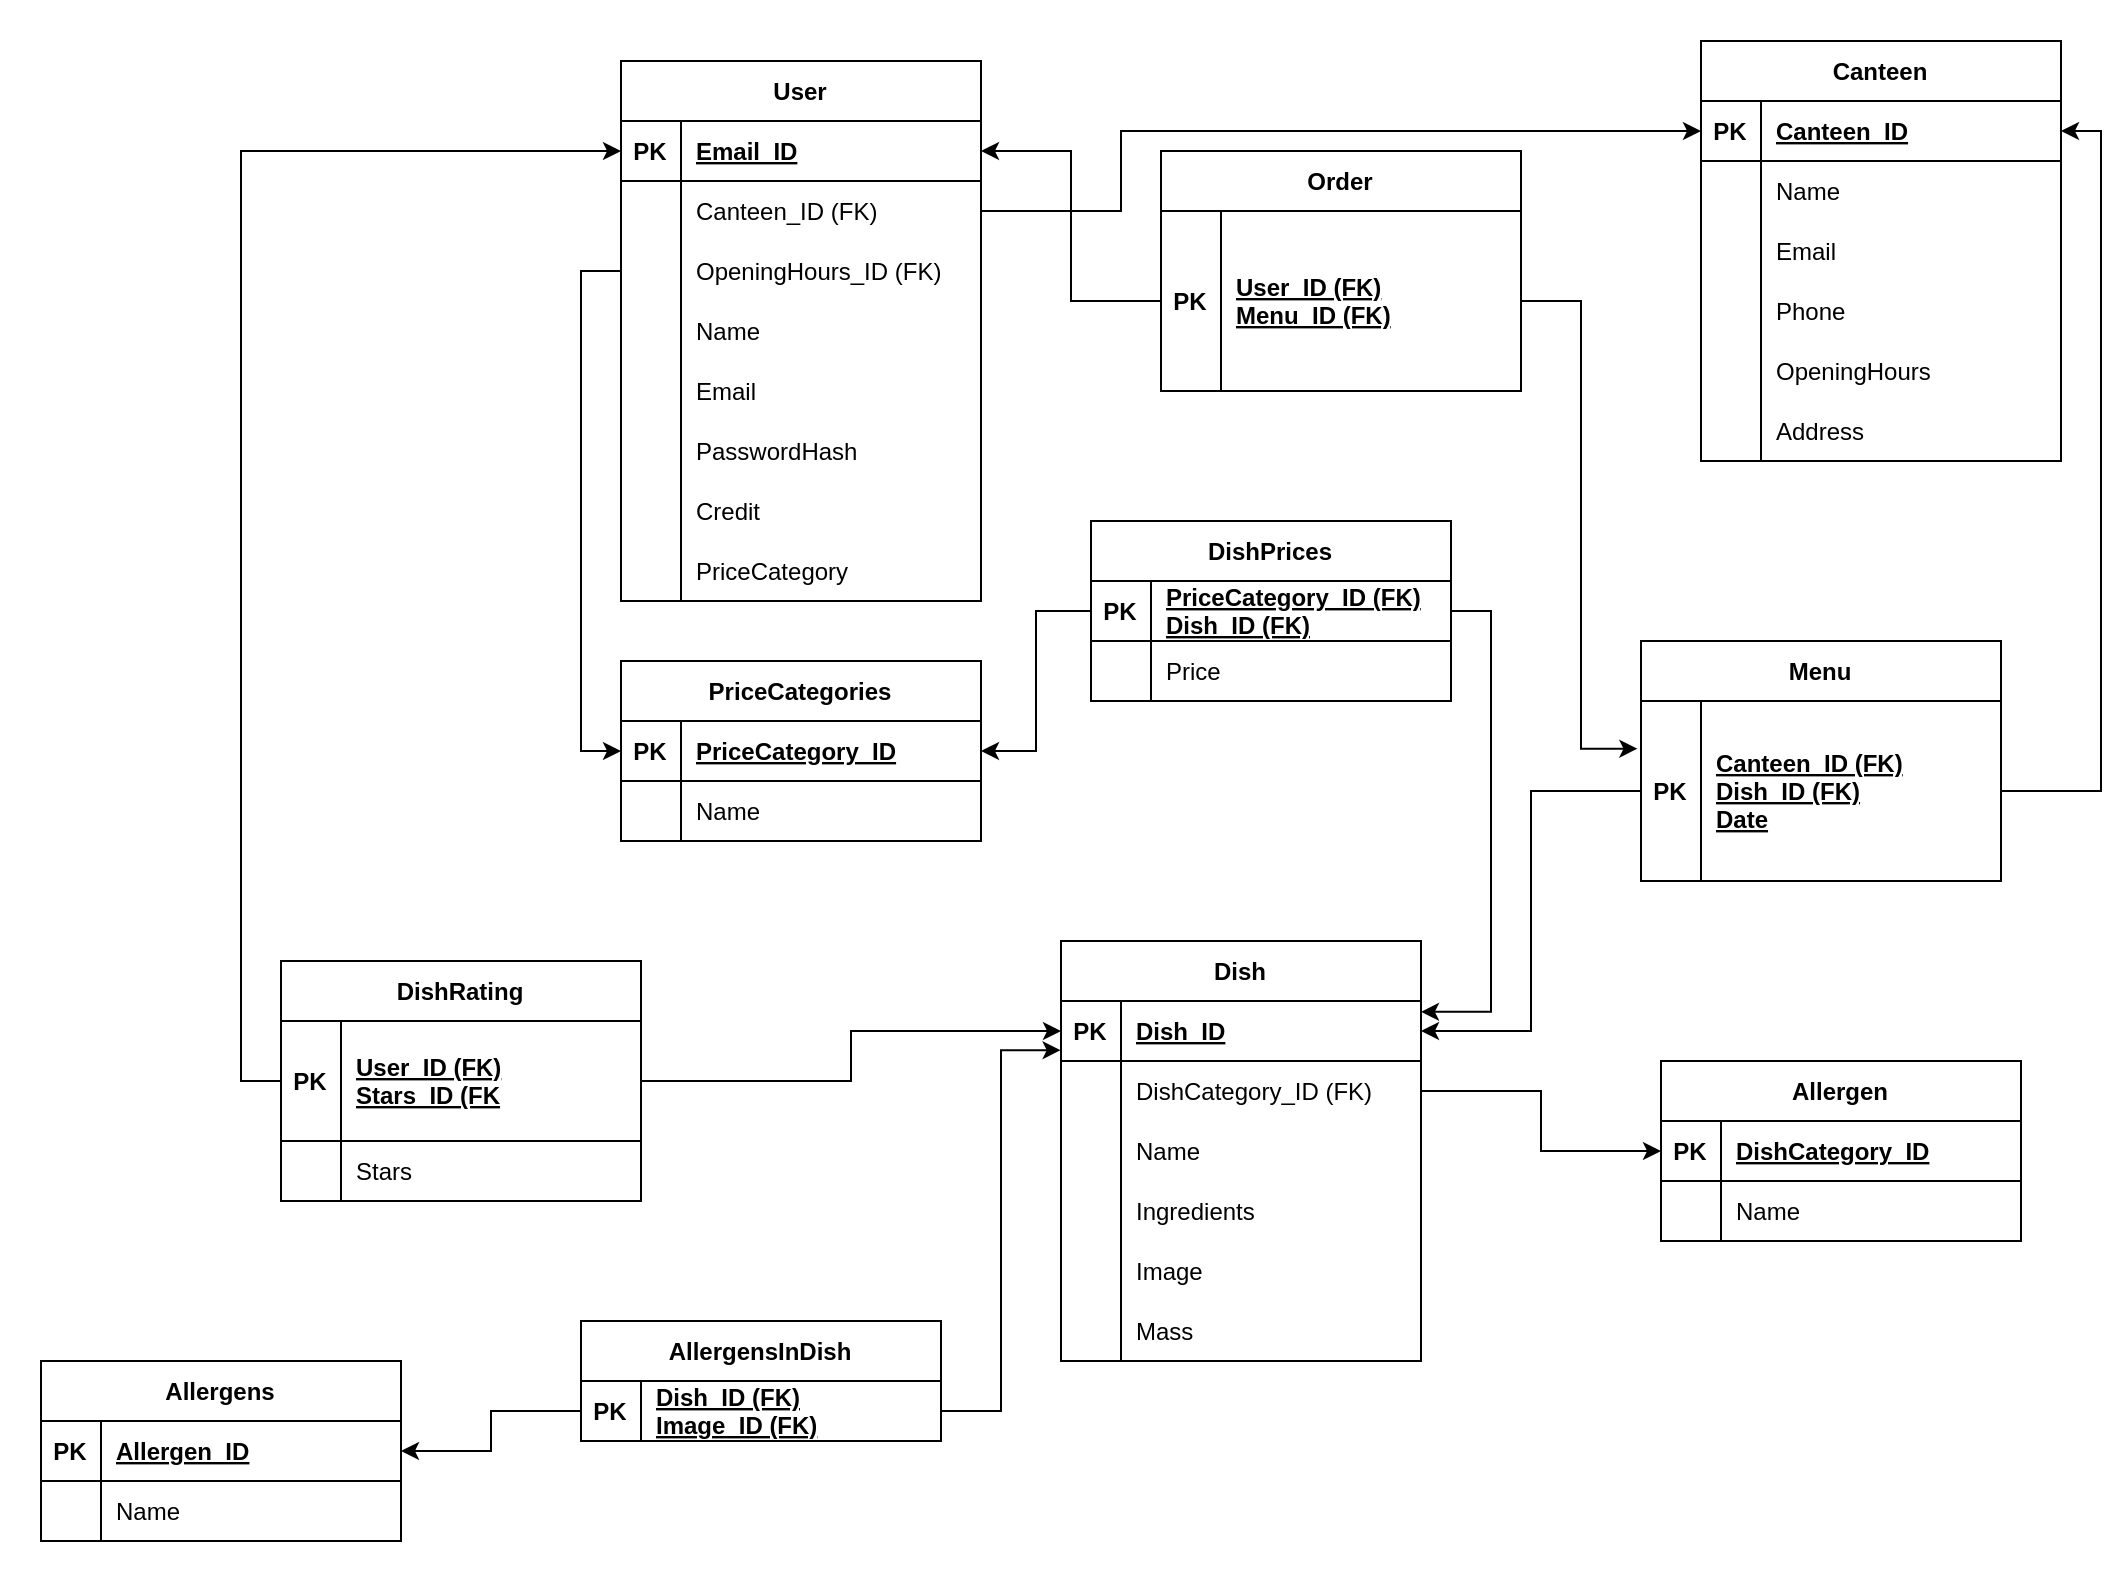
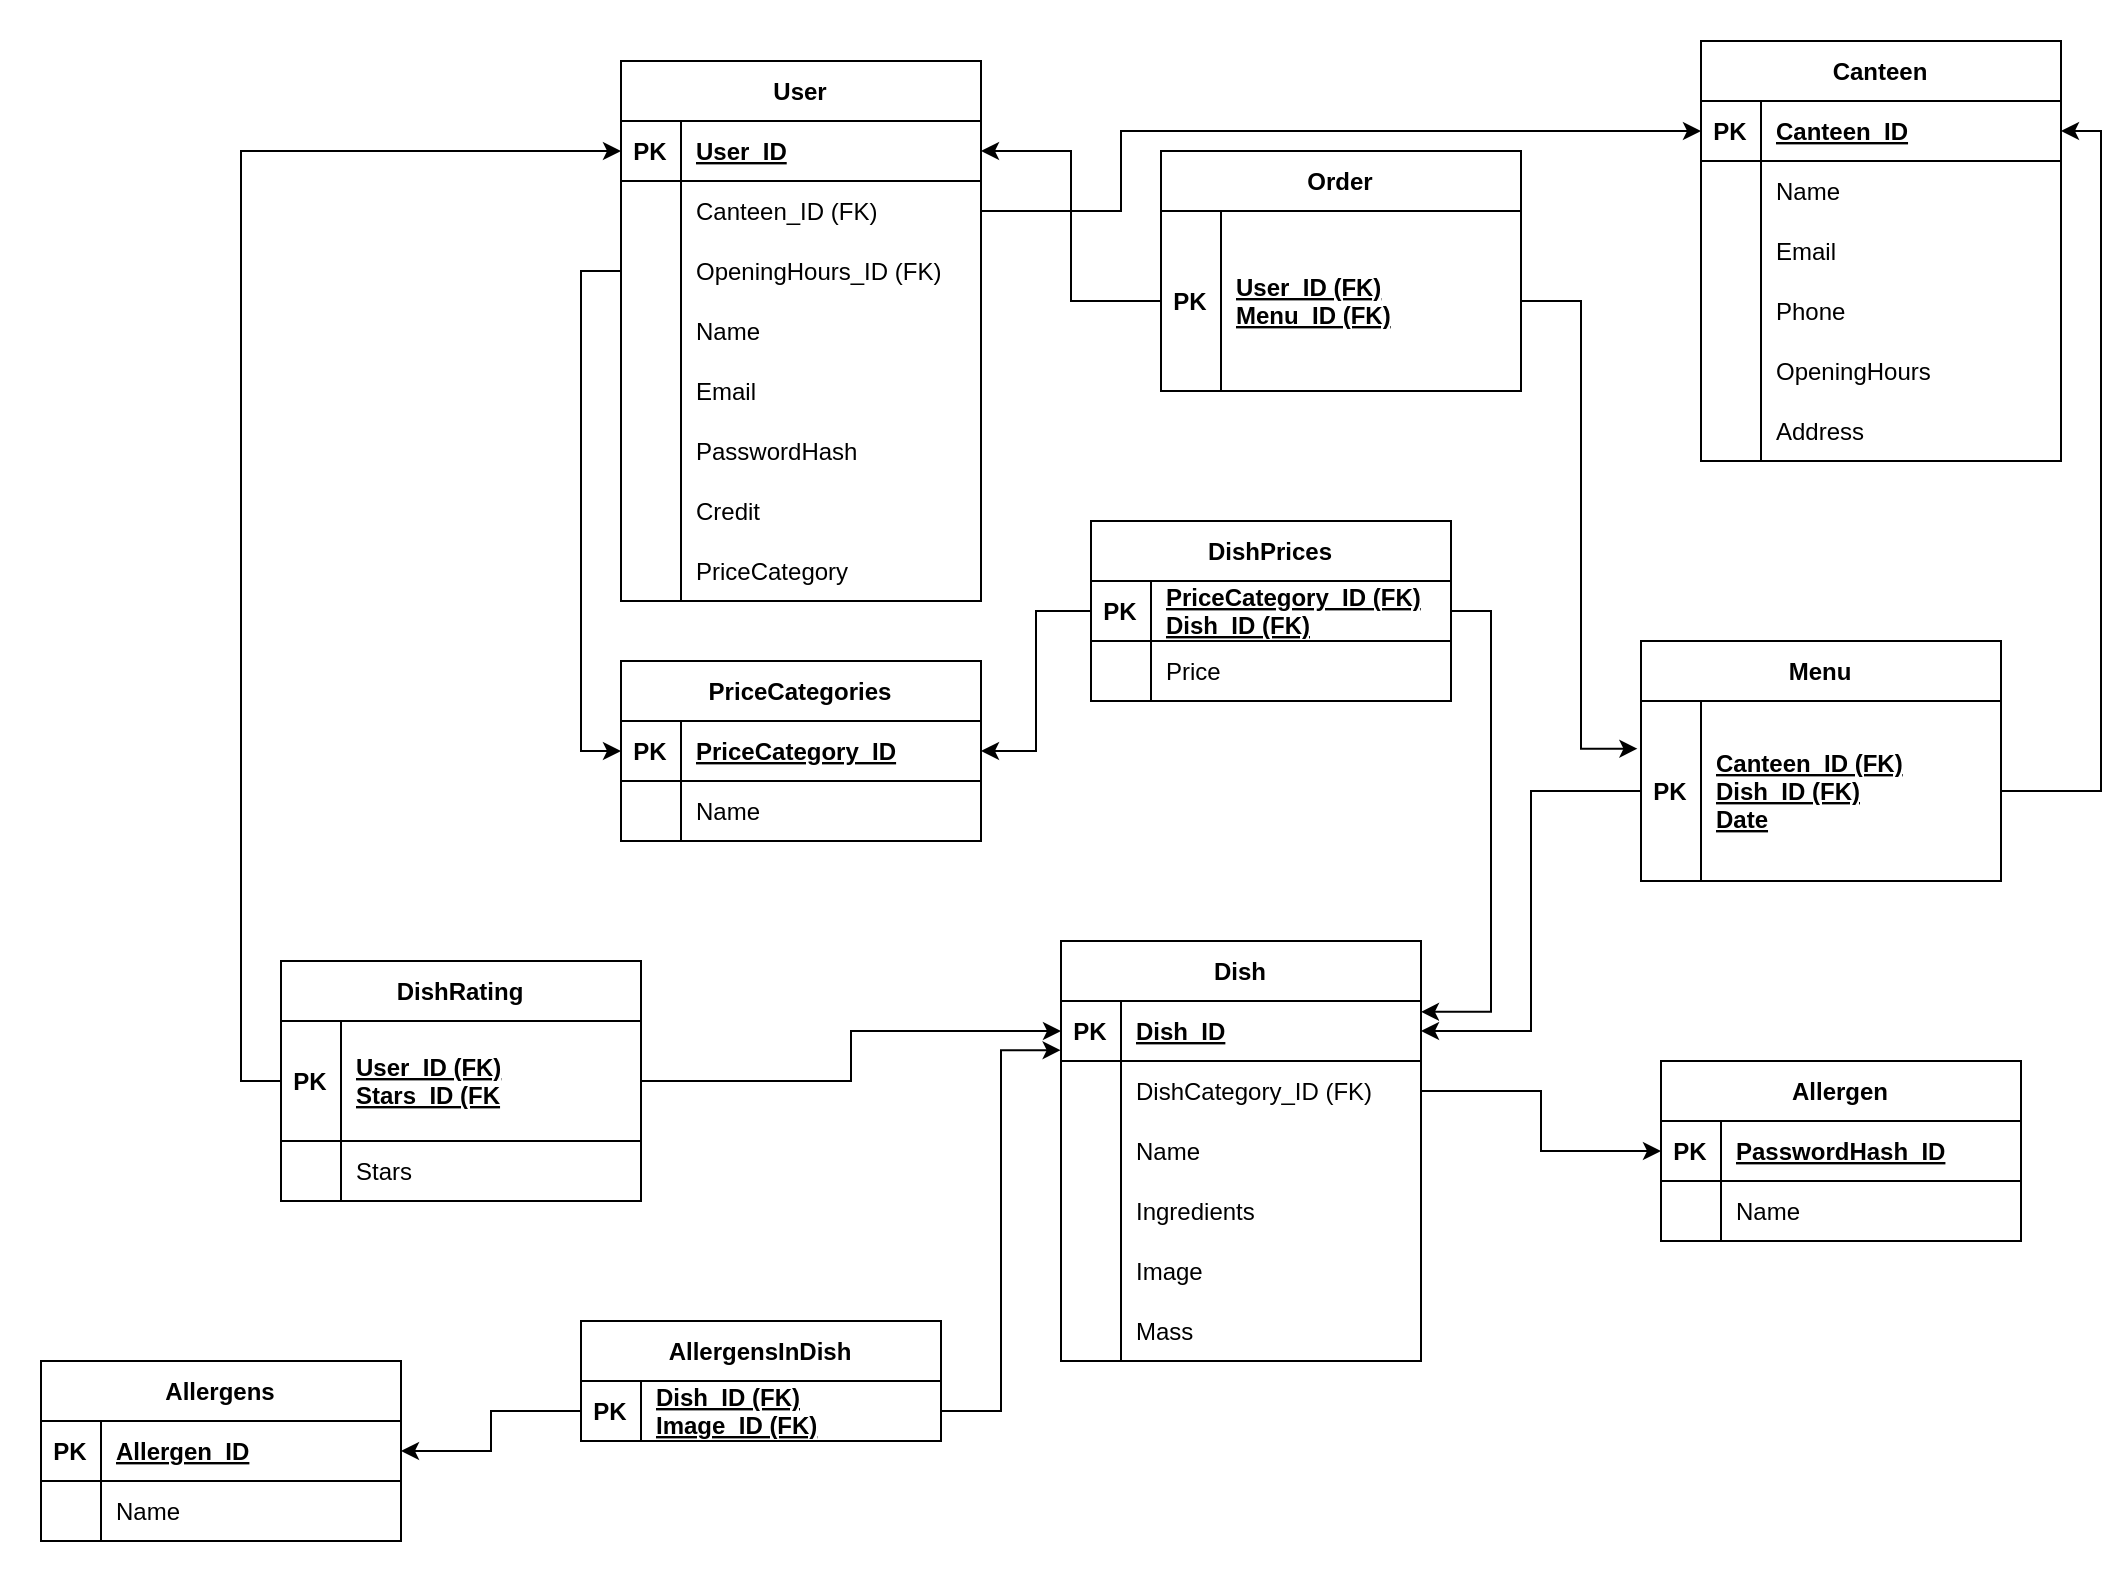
- <mxCell id="5" value="Email_ID" style="shape=partialRectangle;connectable=0;fillColor=none;top=0;left=0;bottom=0;right=0;align=left;spacingLeft=6;fontStyle=5;overflow=hidden;" parent="3" vertex="1"><mxGeometry x="30" width="150" height="30" as="geometry"><mxRectangle width="150" height="30" as="alternateBounds" /></mxGeometry></mxCell>
+ <mxCell id="5" value="User_ID" style="shape=partialRectangle;connectable=0;fillColor=none;top=0;left=0;bottom=0;right=0;align=left;spacingLeft=6;fontStyle=5;overflow=hidden;" parent="3" vertex="1"><mxGeometry x="30" width="150" height="30" as="geometry"><mxRectangle width="150" height="30" as="alternateBounds" /></mxGeometry></mxCell>
- <mxCell id="108" value="DishCategory_ID" style="shape=partialRectangle;connectable=0;fillColor=none;top=0;left=0;bottom=0;right=0;align=left;spacingLeft=6;fontStyle=5;overflow=hidden;" parent="106" vertex="1"><mxGeometry x="30" width="150" height="30" as="geometry"><mxRectangle width="150" height="30" as="alternateBounds" /></mxGeometry></mxCell>
+ <mxCell id="108" value="PasswordHash_ID" style="shape=partialRectangle;connectable=0;fillColor=none;top=0;left=0;bottom=0;right=0;align=left;spacingLeft=6;fontStyle=5;overflow=hidden;" parent="106" vertex="1"><mxGeometry x="30" width="150" height="30" as="geometry"><mxRectangle width="150" height="30" as="alternateBounds" /></mxGeometry></mxCell>
